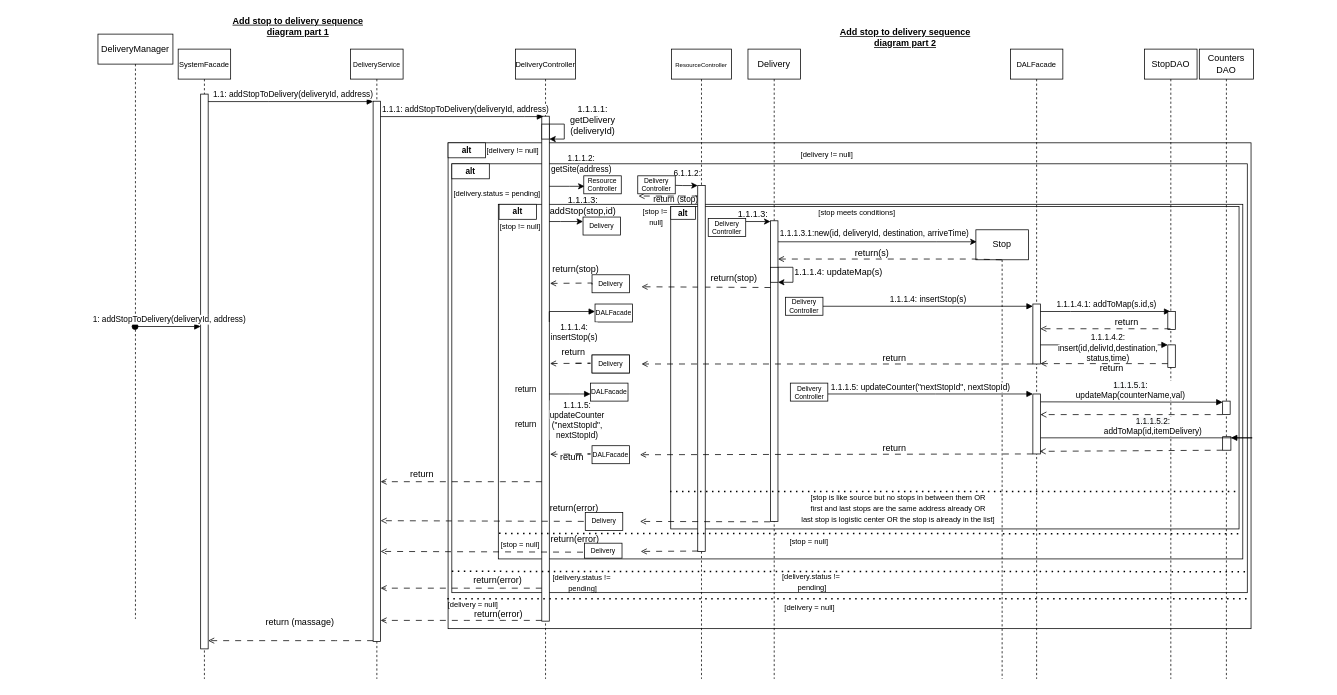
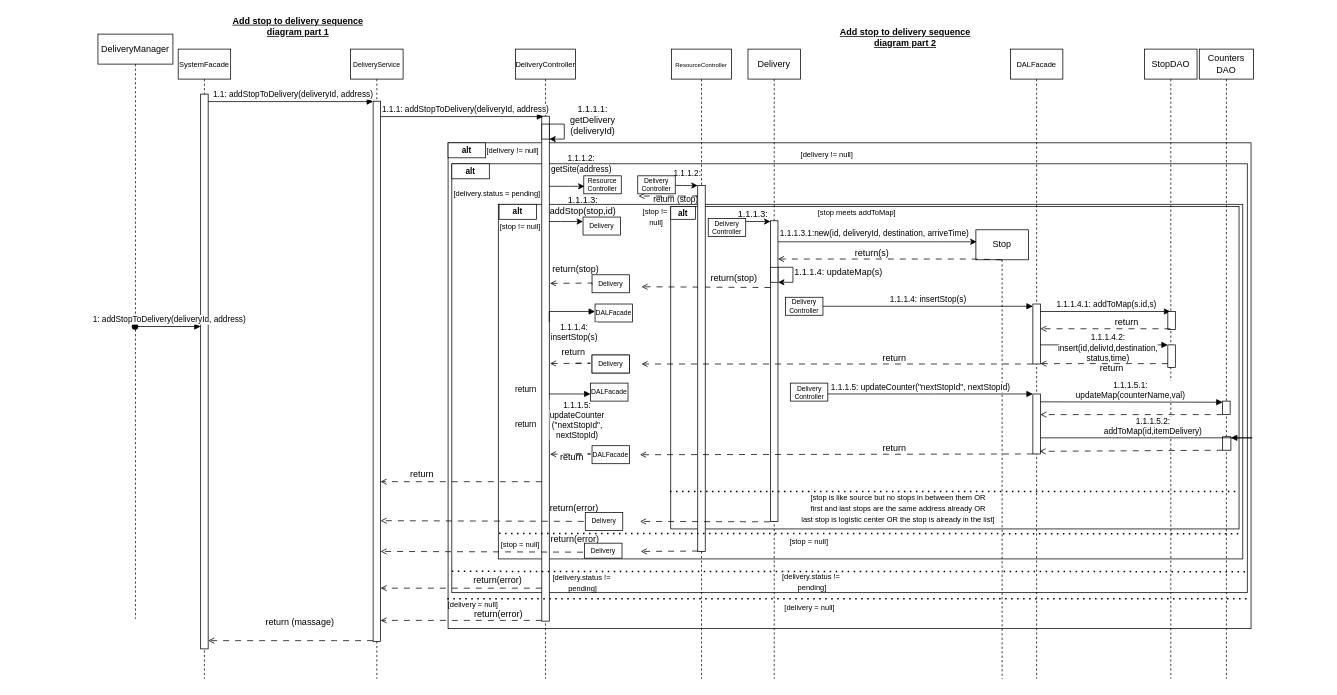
- <mxCell id="100" value="&lt;font style=&quot;font-size: 11px;&quot;&gt;6.1.1.2:&lt;br&gt;&lt;/font&gt;" style="text;html=1;align=center;verticalAlign=middle;whiteSpace=wrap;rounded=0;" vertex="1" parent="1"><mxGeometry x="894" y="218" width="45" height="25" as="geometry" /></mxCell>
+ <mxCell id="100" value="&lt;font style=&quot;font-size: 11px;&quot;&gt;1.1.1.2:&lt;br&gt;&lt;/font&gt;" style="text;html=1;align=center;verticalAlign=middle;whiteSpace=wrap;rounded=0;" vertex="1" parent="1"><mxGeometry x="894" y="218" width="45" height="25" as="geometry" /></mxCell>
- <mxCell id="45" value="&lt;font style=&quot;font-size: 10px;&quot;&gt;[stop meets conditions]&lt;/font&gt;" style="text;html=1;align=center;verticalAlign=middle;resizable=0;points=[];autosize=1;" parent="1" vertex="1"><mxGeometry x="1077" y="268" width="130" height="30" as="geometry" /></mxCell>
+ <mxCell id="45" value="&lt;font style=&quot;font-size: 10px;&quot;&gt;[stop meets addToMap]&lt;/font&gt;" style="text;html=1;align=center;verticalAlign=middle;resizable=0;points=[];autosize=1;" parent="1" vertex="1"><mxGeometry x="1077" y="268" width="130" height="30" as="geometry" /></mxCell>
